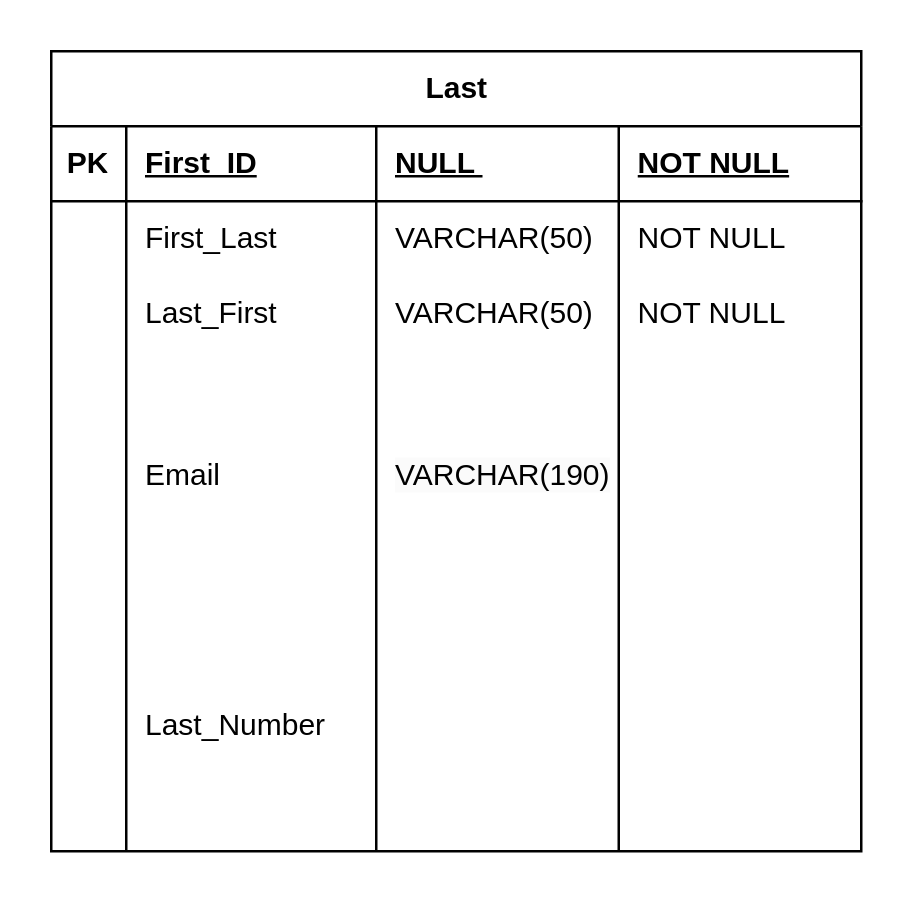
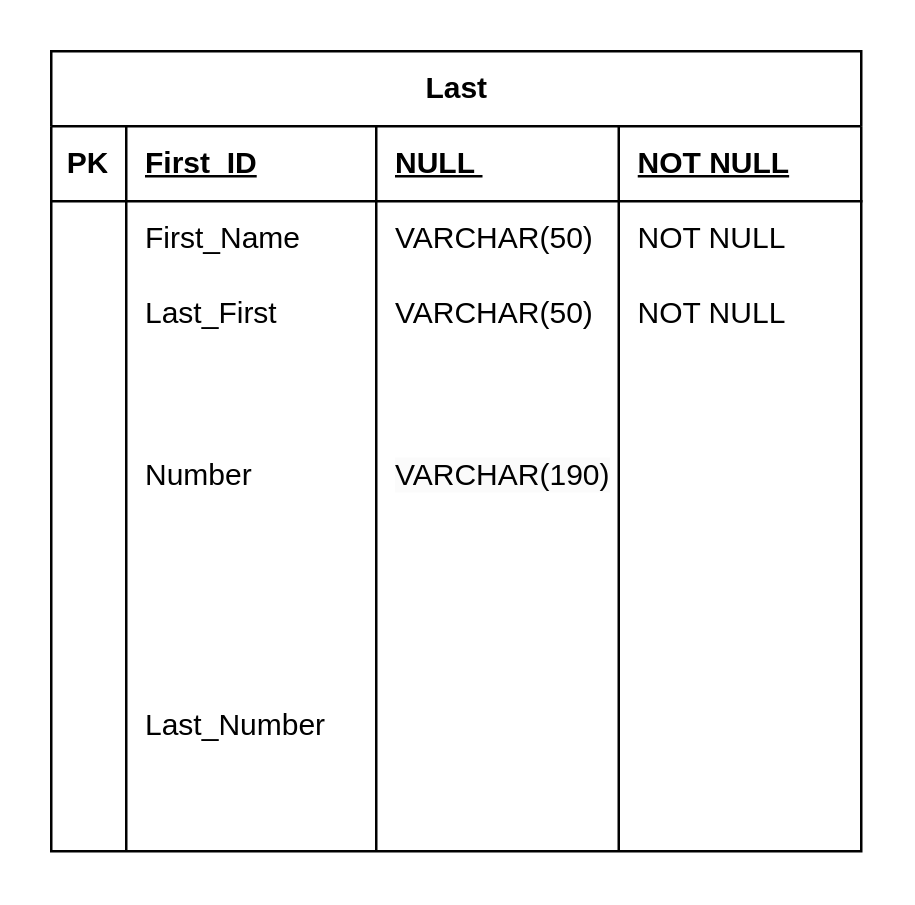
- <mxCell id="10" value="First_Last" style="shape=partialRectangle;connectable=0;fillColor=none;top=0;left=0;bottom=0;right=0;align=left;spacingLeft=6;overflow=hidden;whiteSpace=wrap;html=1;" vertex="1" parent="8"><mxGeometry x="30" width="100" height="30" as="geometry"><mxRectangle width="100" height="30" as="alternateBounds" /></mxGeometry></mxCell>
+ <mxCell id="10" value="First_Name" style="shape=partialRectangle;connectable=0;fillColor=none;top=0;left=0;bottom=0;right=0;align=left;spacingLeft=6;overflow=hidden;whiteSpace=wrap;html=1;" vertex="1" parent="8"><mxGeometry x="30" width="100" height="30" as="geometry"><mxRectangle width="100" height="30" as="alternateBounds" /></mxGeometry></mxCell>
- <mxCell id="20" value="Email" style="shape=partialRectangle;connectable=0;fillColor=none;top=0;left=0;bottom=0;right=0;align=left;spacingLeft=6;overflow=hidden;whiteSpace=wrap;html=1;" vertex="1" parent="18"><mxGeometry x="30" width="100" height="100" as="geometry"><mxRectangle width="100" height="100" as="alternateBounds" /></mxGeometry></mxCell>
+ <mxCell id="20" value="Number" style="shape=partialRectangle;connectable=0;fillColor=none;top=0;left=0;bottom=0;right=0;align=left;spacingLeft=6;overflow=hidden;whiteSpace=wrap;html=1;" vertex="1" parent="18"><mxGeometry x="30" width="100" height="100" as="geometry"><mxRectangle width="100" height="100" as="alternateBounds" /></mxGeometry></mxCell>
